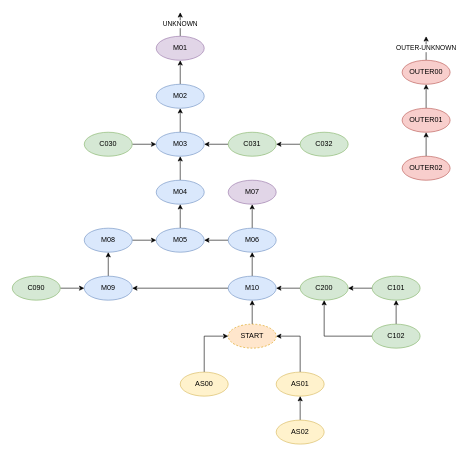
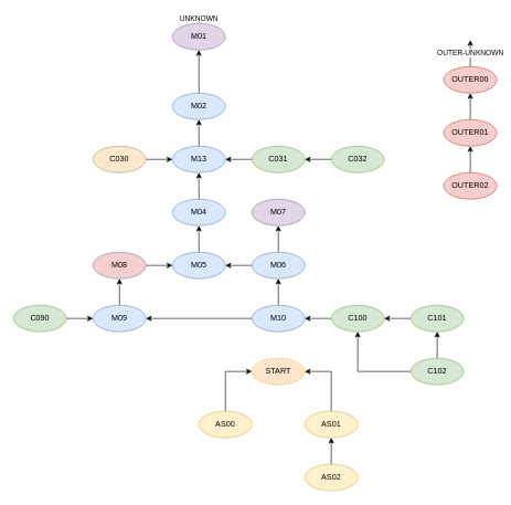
- <mxCell id="3" value="M01" style="ellipse;whiteSpace=wrap;html=1;fillColor=#e1d5e7;strokeColor=#9673a6;" vertex="1" parent="1"><mxGeometry x="260" y="60" width="80" height="40" as="geometry" /></mxCell>
+ <mxCell id="3" value="M01" style="ellipse;whiteSpace=wrap;html=1;fillColor=#e1d5e7;strokeColor=#9673a6;" vertex="1" parent="1"><mxGeometry x="260" y="35" width="80" height="40" as="geometry" /></mxCell>
- <mxCell id="24" value="C030" style="ellipse;whiteSpace=wrap;html=1;fillColor=#d5e8d4;strokeColor=#82b366;" vertex="1" parent="1"><mxGeometry x="140" y="220" width="80" height="40" as="geometry" /></mxCell>
+ <mxCell id="24" value="C030" style="ellipse;whiteSpace=wrap;html=1;fillColor=#ffe6cc;strokeColor=#82b366;" vertex="1" parent="1"><mxGeometry x="140" y="220" width="80" height="40" as="geometry" /></mxCell>
- <mxCell id="7" value="M03" style="ellipse;whiteSpace=wrap;html=1;fillColor=#dae8fc;strokeColor=#6c8ebf;" vertex="1" parent="1"><mxGeometry x="260" y="220" width="80" height="40" as="geometry" /></mxCell>
+ <mxCell id="7" value="M13" style="ellipse;whiteSpace=wrap;html=1;fillColor=#dae8fc;strokeColor=#6c8ebf;" vertex="1" parent="1"><mxGeometry x="260" y="220" width="80" height="40" as="geometry" /></mxCell>
- <mxCell id="17" value="M08" style="ellipse;whiteSpace=wrap;html=1;fillColor=#dae8fc;strokeColor=#6c8ebf;" vertex="1" parent="1"><mxGeometry x="140" y="380" width="80" height="40" as="geometry" /></mxCell>
+ <mxCell id="17" value="M08" style="ellipse;whiteSpace=wrap;html=1;fillColor=#f8cecc;strokeColor=#6c8ebf;" vertex="1" parent="1"><mxGeometry x="140" y="380" width="80" height="40" as="geometry" /></mxCell>
- <mxCell id="34" value="C200" style="ellipse;whiteSpace=wrap;html=1;fillColor=#d5e8d4;strokeColor=#82b366;" vertex="1" parent="1"><mxGeometry x="500" y="460" width="80" height="40" as="geometry" /></mxCell>
+ <mxCell id="34" value="C100" style="ellipse;whiteSpace=wrap;html=1;fillColor=#d5e8d4;strokeColor=#82b366;" vertex="1" parent="1"><mxGeometry x="500" y="460" width="80" height="40" as="geometry" /></mxCell>
- <mxCell id="31" style="edgeStyle=orthogonalEdgeStyle;rounded=0;orthogonalLoop=1;jettySize=auto;html=1;exitX=0.5;exitY=0;exitDx=0;exitDy=0;entryX=0.5;entryY=1;entryDx=0;entryDy=0;" edge="1" parent="1" source="32" target="22"><mxGeometry relative="1" as="geometry" /></mxCell>
